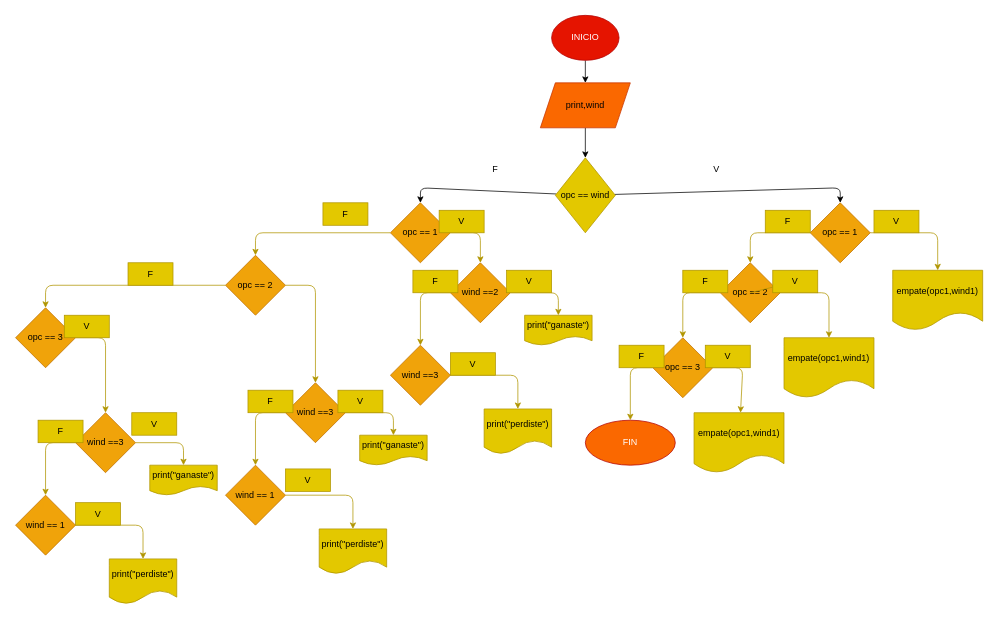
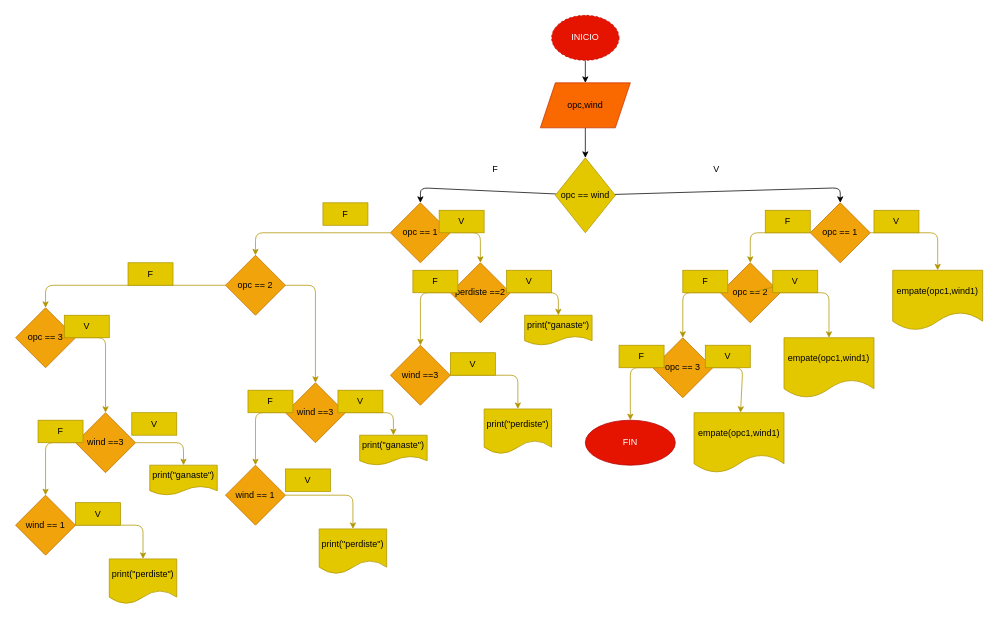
- <mxCell id="3" value="INICIO" style="ellipse;whiteSpace=wrap;html=1;fillColor=#e51400;fontColor=#ffffff;strokeColor=#B20000;" vertex="1" parent="1"><mxGeometry x="735" y="20" width="90" height="60" as="geometry" /></mxCell>
+ <mxCell id="3" value="INICIO" style="ellipse;whiteSpace=wrap;html=1;fillColor=#e51400;fontColor=#ffffff;strokeColor=#B20000;dashed=1;" vertex="1" parent="1"><mxGeometry x="735" y="20" width="90" height="60" as="geometry" /></mxCell>
- <mxCell id="5" value="print,wind" style="shape=parallelogram;perimeter=parallelogramPerimeter;whiteSpace=wrap;html=1;fixedSize=1;fillColor=#fa6800;fontColor=#000000;strokeColor=#C73500;" vertex="1" parent="1"><mxGeometry x="720" y="110" width="120" height="60" as="geometry" /></mxCell>
+ <mxCell id="5" value="opc,wind" style="shape=parallelogram;perimeter=parallelogramPerimeter;whiteSpace=wrap;html=1;fixedSize=1;fillColor=#fa6800;fontColor=#000000;strokeColor=#C73500;" vertex="1" parent="1"><mxGeometry x="720" y="110" width="120" height="60" as="geometry" /></mxCell>
- <mxCell id="27" value="wind ==2" style="rhombus;whiteSpace=wrap;html=1;fillColor=#f0a30a;fontColor=#000000;strokeColor=#BD7000;" vertex="1" parent="1"><mxGeometry x="600" y="350" width="80" height="80" as="geometry" /></mxCell>
+ <mxCell id="27" value="perdiste ==2" style="rhombus;whiteSpace=wrap;html=1;fillColor=#f0a30a;fontColor=#000000;strokeColor=#BD7000;" vertex="1" parent="1"><mxGeometry x="600" y="350" width="80" height="80" as="geometry" /></mxCell>
- <mxCell id="21" value="FIN&lt;br&gt;" style="ellipse;whiteSpace=wrap;html=1;fillColor=#fa6800;fontColor=#ffffff;strokeColor=#B20000;" vertex="1" parent="1"><mxGeometry x="780" y="560" width="120" height="60" as="geometry" /></mxCell>
+ <mxCell id="21" value="FIN&lt;br&gt;" style="ellipse;whiteSpace=wrap;html=1;fillColor=#e51400;fontColor=#ffffff;strokeColor=#B20000;" vertex="1" parent="1"><mxGeometry x="780" y="560" width="120" height="60" as="geometry" /></mxCell>
